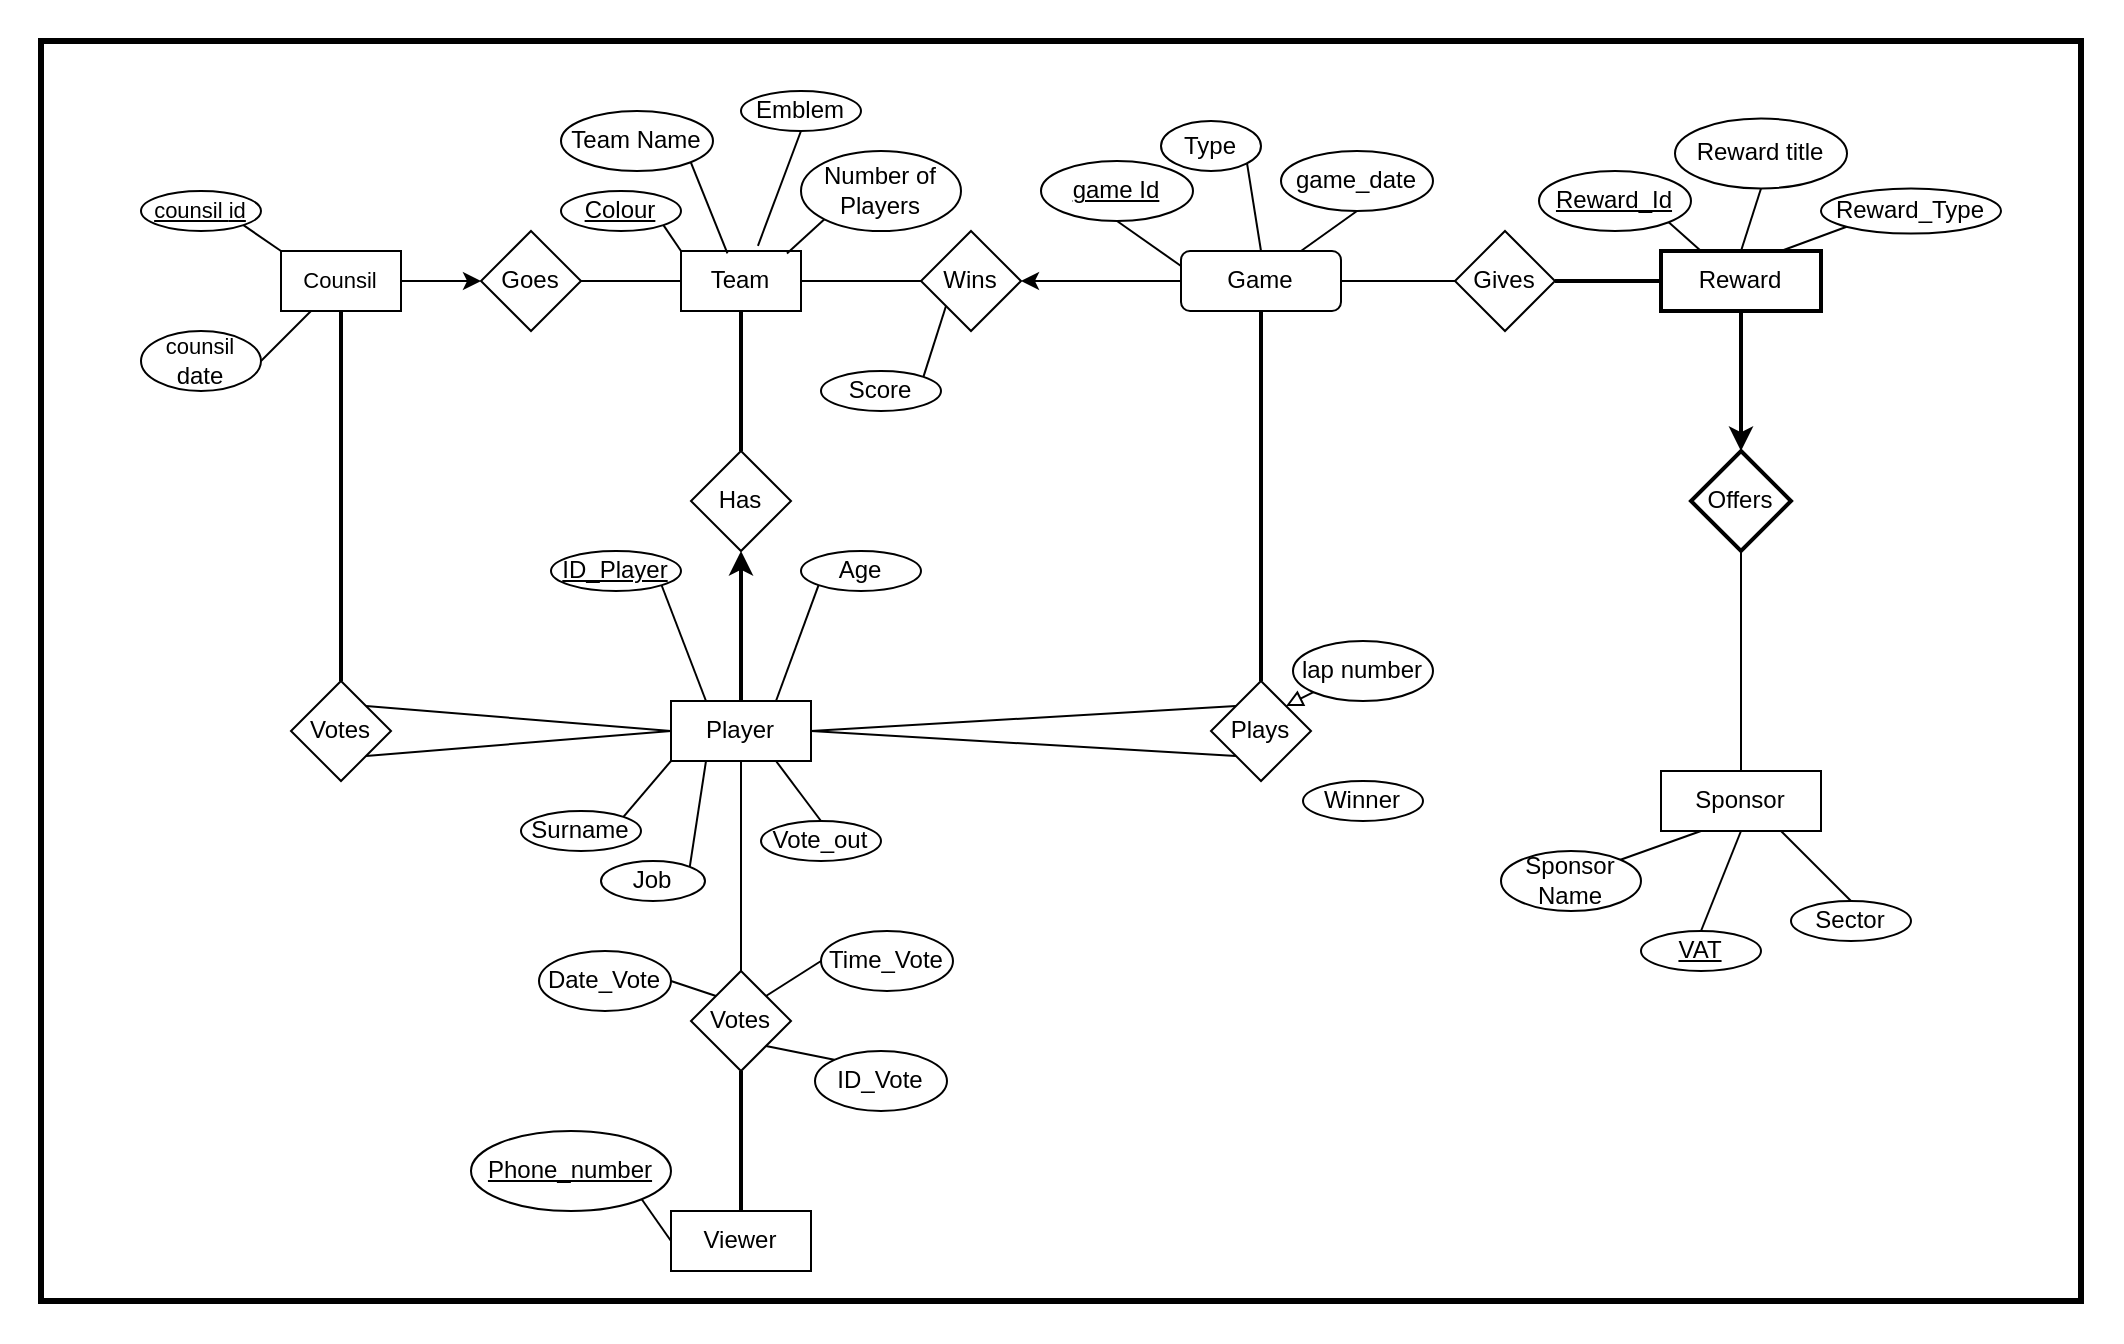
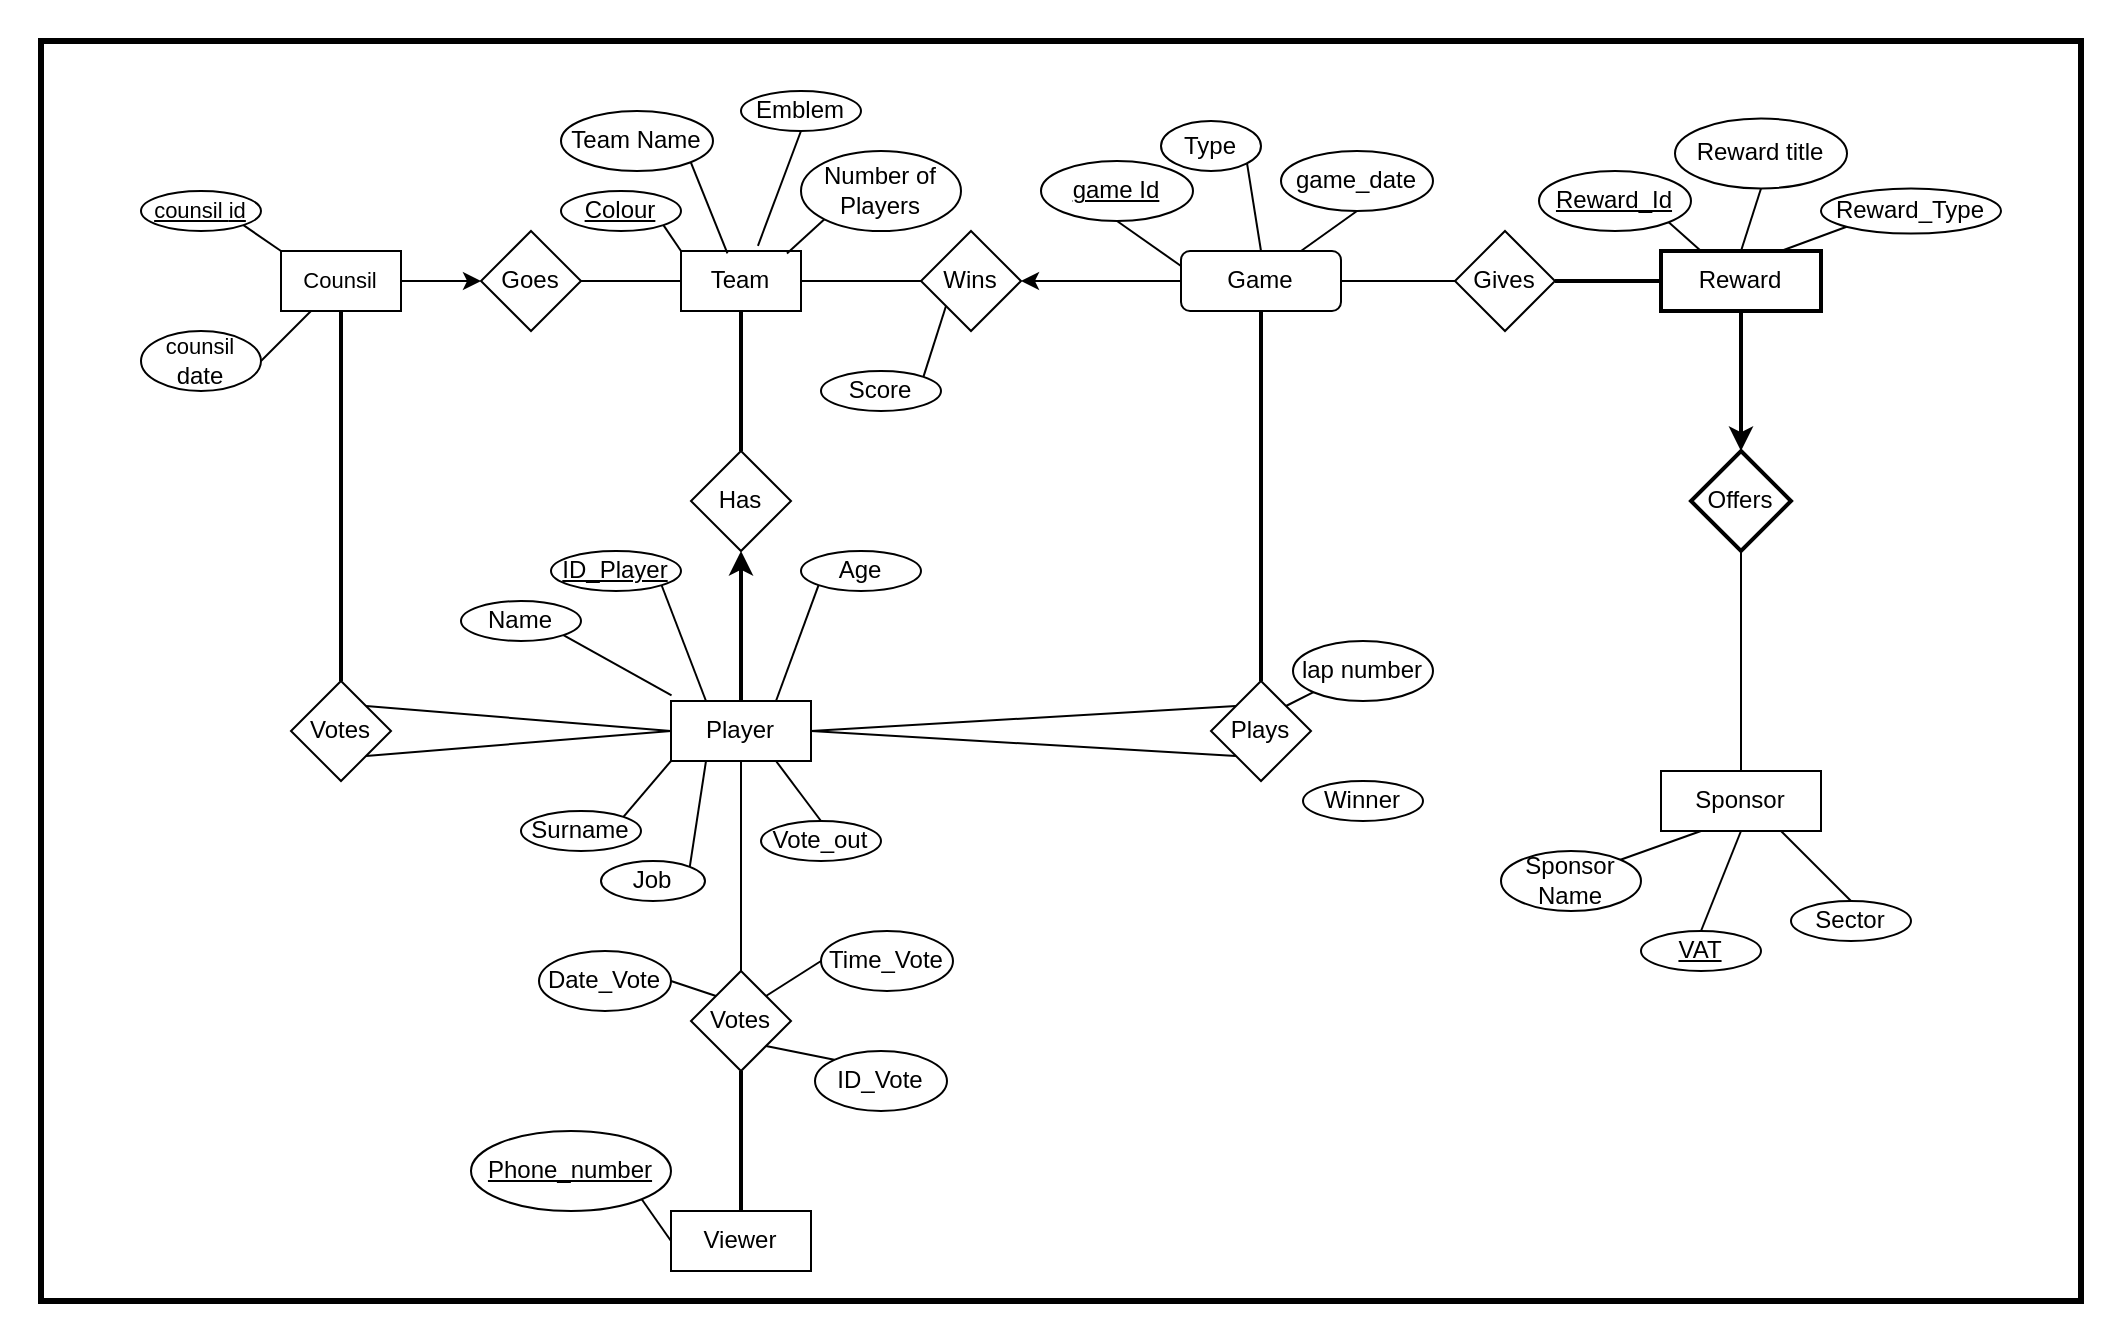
+ <mxCell id="65" value="&lt;div&gt;Name&lt;/div&gt;" style="ellipse;whiteSpace=wrap;html=1;" vertex="1" parent="1"><mxGeometry x="230" y="300" width="60" height="20" as="geometry" /></mxCell>
+ <mxCell id="64" style="rounded=0;orthogonalLoop=1;jettySize=auto;html=1;exitX=1;exitY=1;exitDx=0;exitDy=0;entryX=0.004;entryY=-0.094;entryDx=0;entryDy=0;endArrow=none;endFill=0;entryPerimeter=0;" edge="1" parent="1" source="65" target="49"><mxGeometry relative="1" as="geometry" /></mxCell>
- <mxCell id="57" style="rounded=0;orthogonalLoop=1;jettySize=auto;html=1;exitX=0;exitY=1;exitDx=0;exitDy=0;entryX=1;entryY=0;entryDx=0;entryDy=0;endArrow=block;endFill=0;" edge="1" parent="1" source="58" target="52"><mxGeometry relative="1" as="geometry" /></mxCell>
+ <mxCell id="57" style="rounded=0;orthogonalLoop=1;jettySize=auto;html=1;exitX=0;exitY=1;exitDx=0;exitDy=0;entryX=1;entryY=0;entryDx=0;entryDy=0;endArrow=none;endFill=0;" edge="1" parent="1" source="58" target="52"><mxGeometry relative="1" as="geometry" /></mxCell>
